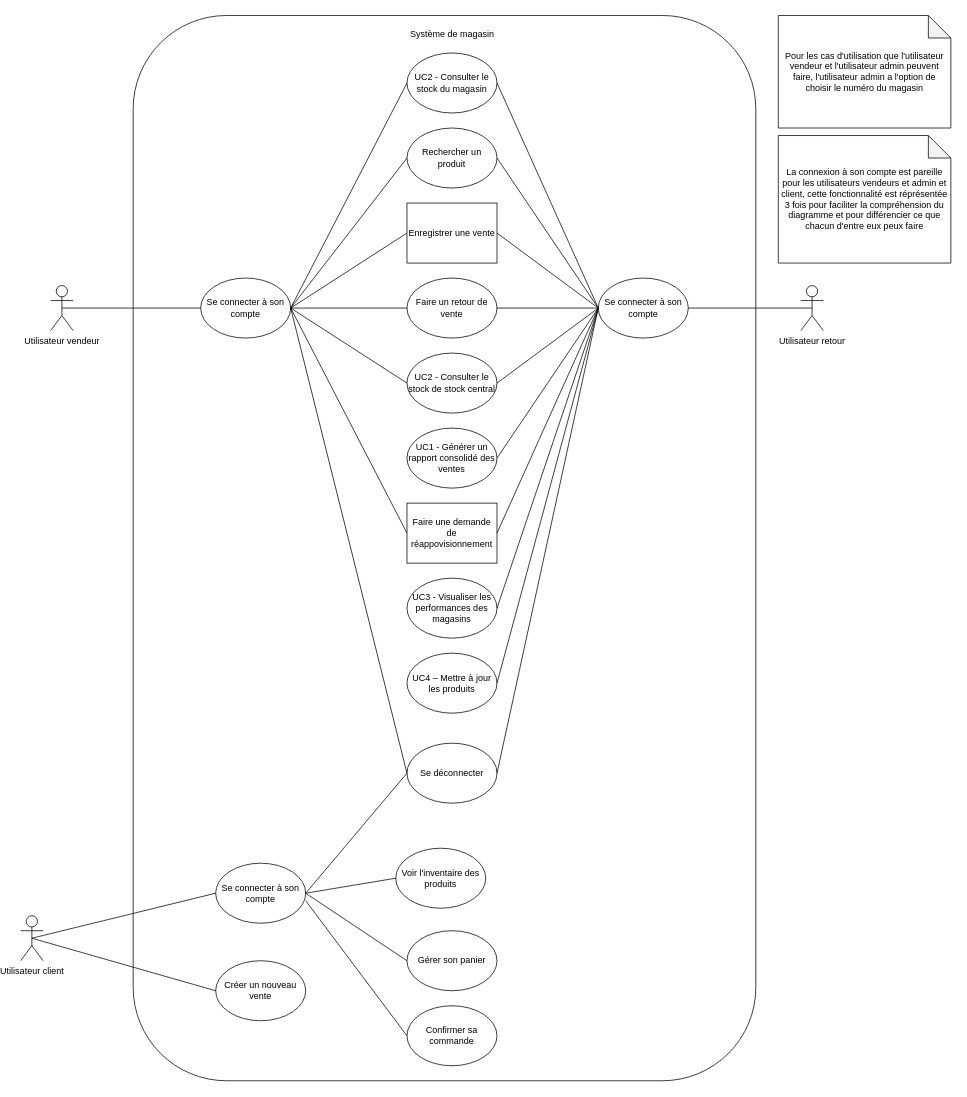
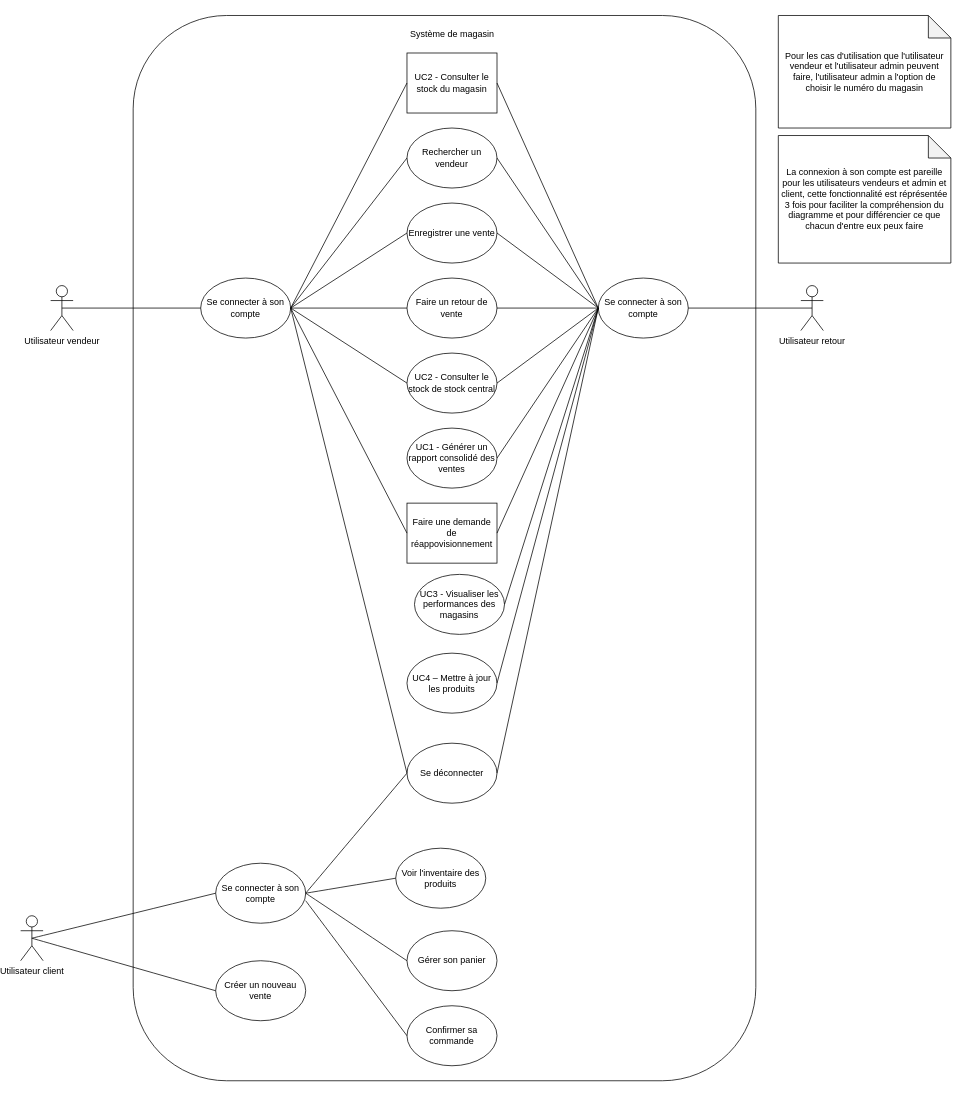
- <mxCell id="5" value="UC2 - Consulter le stock du magasin" style="ellipse;whiteSpace=wrap;html=1;" parent="1" vertex="1"><mxGeometry x="535" y="70" width="120" height="80" as="geometry" /></mxCell>
+ <mxCell id="5" value="UC2 - Consulter le stock du magasin" style="whiteSpace=wrap;html=1;rounded=0;" parent="1" vertex="1"><mxGeometry x="535" y="70" width="120" height="80" as="geometry" /></mxCell>
- <mxCell id="6" value="Rechercher un produit" style="ellipse;whiteSpace=wrap;html=1;" parent="1" vertex="1"><mxGeometry x="535" y="170" width="120" height="80" as="geometry" /></mxCell>
+ <mxCell id="6" value="Rechercher un vendeur" style="ellipse;whiteSpace=wrap;html=1;" parent="1" vertex="1"><mxGeometry x="535" y="170" width="120" height="80" as="geometry" /></mxCell>
- <mxCell id="7" value="Enregistrer une vente" style="whiteSpace=wrap;html=1;rounded=0;" parent="1" vertex="1"><mxGeometry x="535" y="270" width="120" height="80" as="geometry" /></mxCell>
+ <mxCell id="7" value="Enregistrer une vente" style="ellipse;whiteSpace=wrap;html=1;" parent="1" vertex="1"><mxGeometry x="535" y="270" width="120" height="80" as="geometry" /></mxCell>
- <mxCell id="13" value="UC3 - Visualiser les performances des magasins" style="ellipse;whiteSpace=wrap;html=1;" parent="1" vertex="1"><mxGeometry x="535" y="770" width="120" height="80" as="geometry" /></mxCell>
+ <mxCell id="13" value="UC3 - Visualiser les performances des magasins" style="ellipse;whiteSpace=wrap;html=1;" parent="1" vertex="1"><mxGeometry x="545" y="765" width="120" height="80" as="geometry" /></mxCell>
